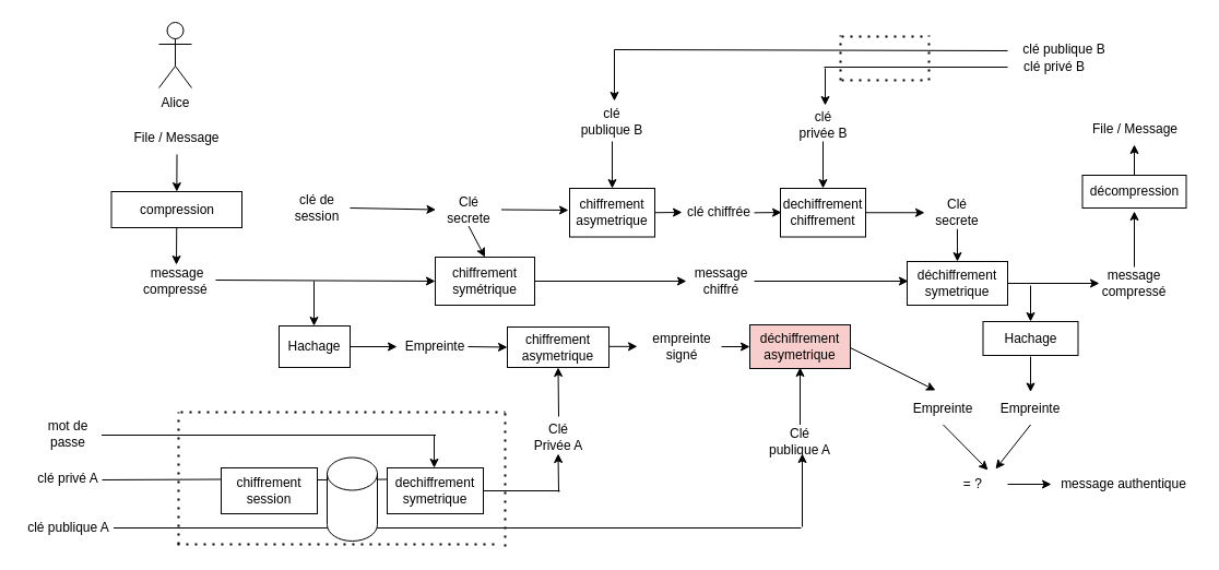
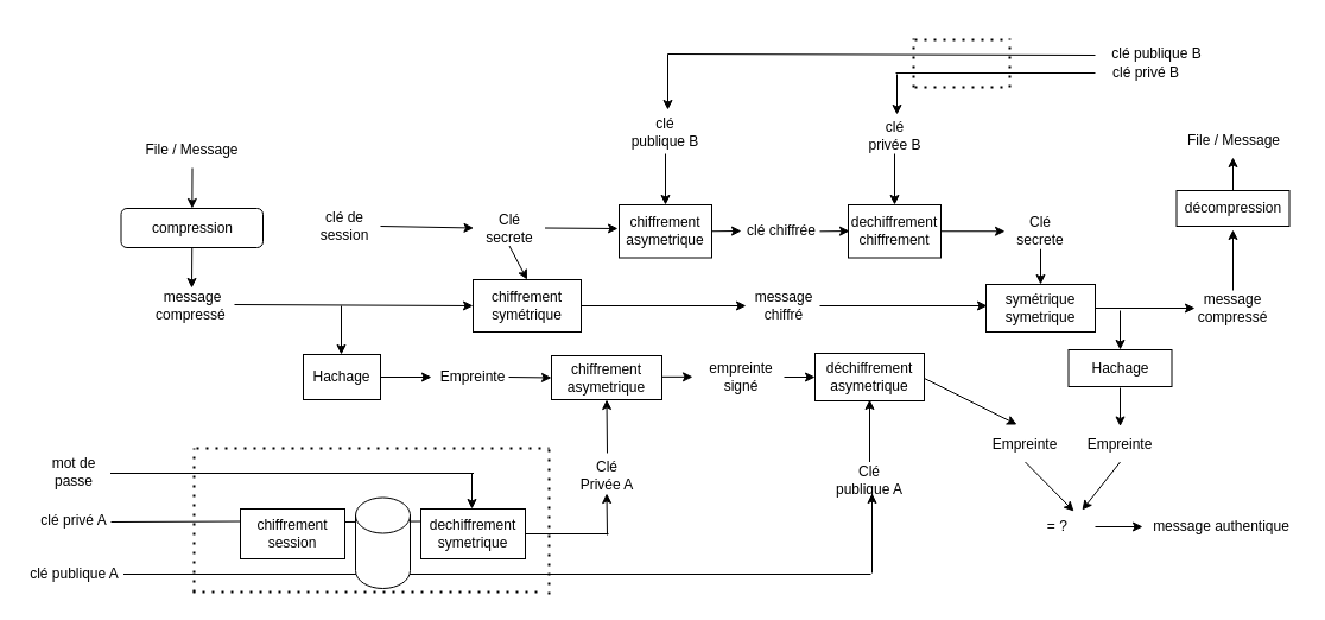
- <mxCell id="2" value="Alice" style="shape=umlActor;verticalLabelPosition=bottom;verticalAlign=top;html=1;outlineConnect=0;" parent="1" vertex="1"><mxGeometry x="145" y="20" width="30" height="60" as="geometry" /></mxCell>
- <mxCell id="4" value="compression" style="rounded=0;whiteSpace=wrap;html=1;" parent="1" vertex="1"><mxGeometry x="101.5" y="175" width="119.5" height="33" as="geometry" /></mxCell>
+ <mxCell id="4" value="compression" style="whiteSpace=wrap;html=1;rounded=1;" parent="1" vertex="1"><mxGeometry x="101.5" y="175" width="119.5" height="33" as="geometry" /></mxCell>
- <mxCell id="72" value="déchiffrement symetrique" style="rounded=0;whiteSpace=wrap;html=1;" parent="1" vertex="1"><mxGeometry x="830" y="239" width="92" height="40" as="geometry" /></mxCell>
+ <mxCell id="72" value="symétrique symetrique" style="rounded=0;whiteSpace=wrap;html=1;" parent="1" vertex="1"><mxGeometry x="830" y="239" width="92" height="40" as="geometry" /></mxCell>
- <mxCell id="44" value="déchiffrement asymetrique" style="rounded=0;whiteSpace=wrap;html=1;fillColor=#f8cecc;" parent="1" vertex="1"><mxGeometry x="686" y="297" width="92" height="40" as="geometry" /></mxCell>
+ <mxCell id="44" value="déchiffrement asymetrique" style="rounded=0;whiteSpace=wrap;html=1;" parent="1" vertex="1"><mxGeometry x="686" y="297" width="92" height="40" as="geometry" /></mxCell>
